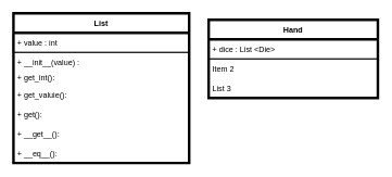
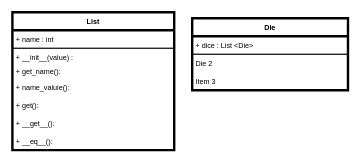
- <mxCell id="10" value="Hand" style="swimlane;fontStyle=1;childLayout=stackLayout;horizontal=1;startSize=30;horizontalStack=0;resizeParent=1;resizeParentMax=0;resizeLast=0;collapsible=1;marginBottom=0;strokeWidth=4;" vertex="1" parent="1"><mxGeometry x="320" y="30" width="260" height="120" as="geometry" /></mxCell>
+ <mxCell id="10" value="Die" style="swimlane;fontStyle=1;childLayout=stackLayout;horizontal=1;startSize=30;horizontalStack=0;resizeParent=1;resizeParentMax=0;resizeLast=0;collapsible=1;marginBottom=0;strokeWidth=4;" vertex="1" parent="1"><mxGeometry x="320" y="30" width="260" height="120" as="geometry" /></mxCell>
- <mxCell id="3" value="+ value : int" style="text;strokeColor=default;fillColor=none;align=left;verticalAlign=middle;spacingLeft=4;spacingRight=4;overflow=hidden;points=[[0,0.5],[1,0.5]];portConstraint=eastwest;rotatable=0;strokeWidth=2;" vertex="1" parent="2"><mxGeometry y="30" width="270" height="30" as="geometry" /></mxCell>
+ <mxCell id="3" value="+ name : int" style="text;strokeColor=default;fillColor=none;align=left;verticalAlign=middle;spacingLeft=4;spacingRight=4;overflow=hidden;points=[[0,0.5],[1,0.5]];portConstraint=eastwest;rotatable=0;strokeWidth=2;" vertex="1" parent="2"><mxGeometry y="30" width="270" height="30" as="geometry" /></mxCell>
- <mxCell id="12" value="Item 2" style="text;strokeColor=none;fillColor=none;align=left;verticalAlign=middle;spacingLeft=4;spacingRight=4;overflow=hidden;points=[[0,0.5],[1,0.5]];portConstraint=eastwest;rotatable=0;" vertex="1" parent="10"><mxGeometry y="60" width="260" height="30" as="geometry" /></mxCell>
+ <mxCell id="12" value="Die 2" style="text;strokeColor=none;fillColor=none;align=left;verticalAlign=middle;spacingLeft=4;spacingRight=4;overflow=hidden;points=[[0,0.5],[1,0.5]];portConstraint=eastwest;rotatable=0;" vertex="1" parent="10"><mxGeometry y="60" width="260" height="30" as="geometry" /></mxCell>
- <mxCell id="5" value="+ get_int():&#10;" style="text;strokeColor=none;fillColor=none;align=left;verticalAlign=middle;spacingLeft=4;spacingRight=4;overflow=hidden;points=[[0,0.5],[1,0.5]];portConstraint=eastwest;rotatable=0;" vertex="1" parent="2"><mxGeometry y="90" width="270" height="20" as="geometry" /></mxCell>
+ <mxCell id="5" value="+ get_name():&#10;" style="text;strokeColor=none;fillColor=none;align=left;verticalAlign=middle;spacingLeft=4;spacingRight=4;overflow=hidden;points=[[0,0.5],[1,0.5]];portConstraint=eastwest;rotatable=0;" vertex="1" parent="2"><mxGeometry y="90" width="270" height="20" as="geometry" /></mxCell>
- <mxCell id="13" value="List 3" style="text;strokeColor=none;fillColor=none;align=left;verticalAlign=middle;spacingLeft=4;spacingRight=4;overflow=hidden;points=[[0,0.5],[1,0.5]];portConstraint=eastwest;rotatable=0;" vertex="1" parent="10"><mxGeometry y="90" width="260" height="30" as="geometry" /></mxCell>
+ <mxCell id="13" value="Item 3" style="text;strokeColor=none;fillColor=none;align=left;verticalAlign=middle;spacingLeft=4;spacingRight=4;overflow=hidden;points=[[0,0.5],[1,0.5]];portConstraint=eastwest;rotatable=0;" vertex="1" parent="10"><mxGeometry y="90" width="260" height="30" as="geometry" /></mxCell>
- <mxCell id="6" value="+ get_valuie():" style="text;strokeColor=none;fillColor=none;align=left;verticalAlign=middle;spacingLeft=4;spacingRight=4;overflow=hidden;points=[[0,0.5],[1,0.5]];portConstraint=eastwest;rotatable=0;" vertex="1" parent="2"><mxGeometry y="110" width="270" height="30" as="geometry" /></mxCell>
+ <mxCell id="6" value="+ name_valuie():" style="text;strokeColor=none;fillColor=none;align=left;verticalAlign=middle;spacingLeft=4;spacingRight=4;overflow=hidden;points=[[0,0.5],[1,0.5]];portConstraint=eastwest;rotatable=0;" vertex="1" parent="2"><mxGeometry y="110" width="270" height="30" as="geometry" /></mxCell>
